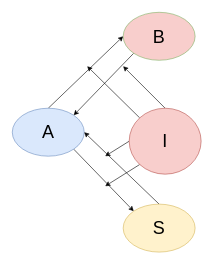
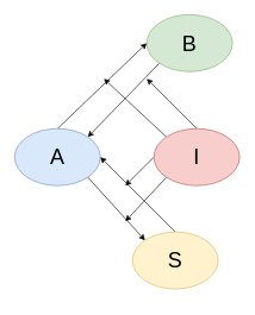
- <mxCell id="6" value="&lt;font style=&quot;font-size: 30px&quot;&gt;B&lt;/font&gt;" style="ellipse;whiteSpace=wrap;html=1;fillColor=#f8cecc;strokeColor=#82b366;" vertex="1" parent="1"><mxGeometry x="205" y="20" width="120" height="80" as="geometry" /></mxCell>
+ <mxCell id="6" value="&lt;font style=&quot;font-size: 30px&quot;&gt;B&lt;/font&gt;" style="ellipse;whiteSpace=wrap;html=1;fillColor=#d5e8d4;strokeColor=#82b366;" vertex="1" parent="1"><mxGeometry x="205" y="20" width="120" height="80" as="geometry" /></mxCell>
- <mxCell id="13" value="&lt;font style=&quot;font-size: 30px&quot;&gt;I&lt;/font&gt;" style="ellipse;whiteSpace=wrap;html=1;fillColor=#f8cecc;strokeColor=#b85450;" vertex="1" parent="1"><mxGeometry x="215" y="180" width="120" height="110" as="geometry" /></mxCell>
+ <mxCell id="13" value="&lt;font style=&quot;font-size: 30px&quot;&gt;I&lt;/font&gt;" style="ellipse;whiteSpace=wrap;html=1;fillColor=#f8cecc;strokeColor=#b85450;" vertex="1" parent="1"><mxGeometry x="215" y="180" width="120" height="80" as="geometry" /></mxCell>
- <mxCell id="8" value="&lt;font style=&quot;font-size: 30px&quot;&gt;S&lt;/font&gt;" style="ellipse;whiteSpace=wrap;html=1;fillColor=#fff2cc;strokeColor=#d6b656;" vertex="1" parent="1"><mxGeometry x="205" y="340" width="120" height="80" as="geometry" /></mxCell>
+ <mxCell id="8" value="&lt;font style=&quot;font-size: 30px&quot;&gt;S&lt;/font&gt;" style="ellipse;whiteSpace=wrap;html=1;fillColor=#fff2cc;strokeColor=#d6b656;" vertex="1" parent="1"><mxGeometry x="185" y="325" width="120" height="80" as="geometry" /></mxCell>
